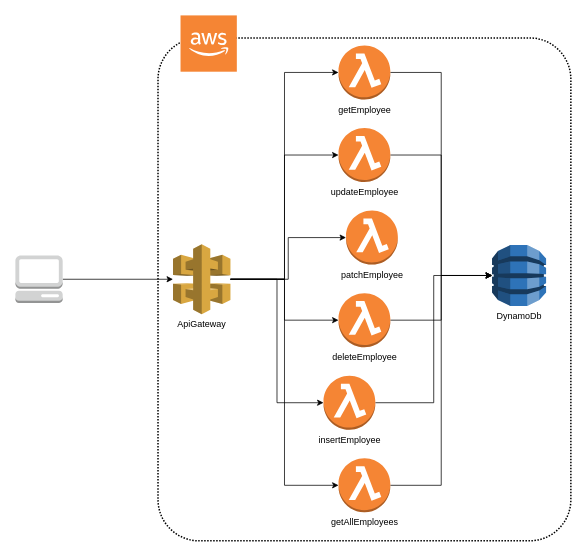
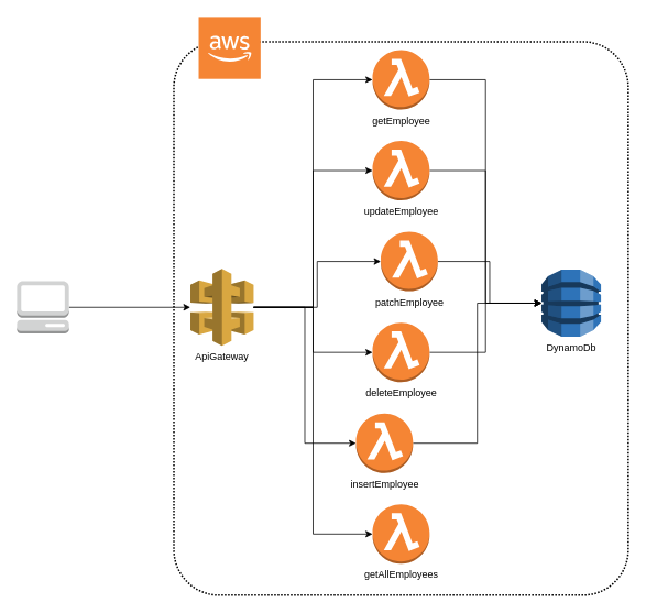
+ <mxCell id="18" style="edgeStyle=orthogonalEdgeStyle;rounded=0;orthogonalLoop=1;jettySize=auto;html=1;entryX=0;entryY=0.5;entryDx=0;entryDy=0;entryPerimeter=0;" edge="1" parent="1" source="19" target="5"><mxGeometry relative="1" as="geometry" /></mxCell>
- <mxCell id="24" style="edgeStyle=orthogonalEdgeStyle;rounded=0;orthogonalLoop=1;jettySize=auto;html=1;entryX=0;entryY=0.5;entryDx=0;entryDy=0;entryPerimeter=0;" edge="1" parent="1" source="25" target="5"><mxGeometry relative="1" as="geometry" /></mxCell>
